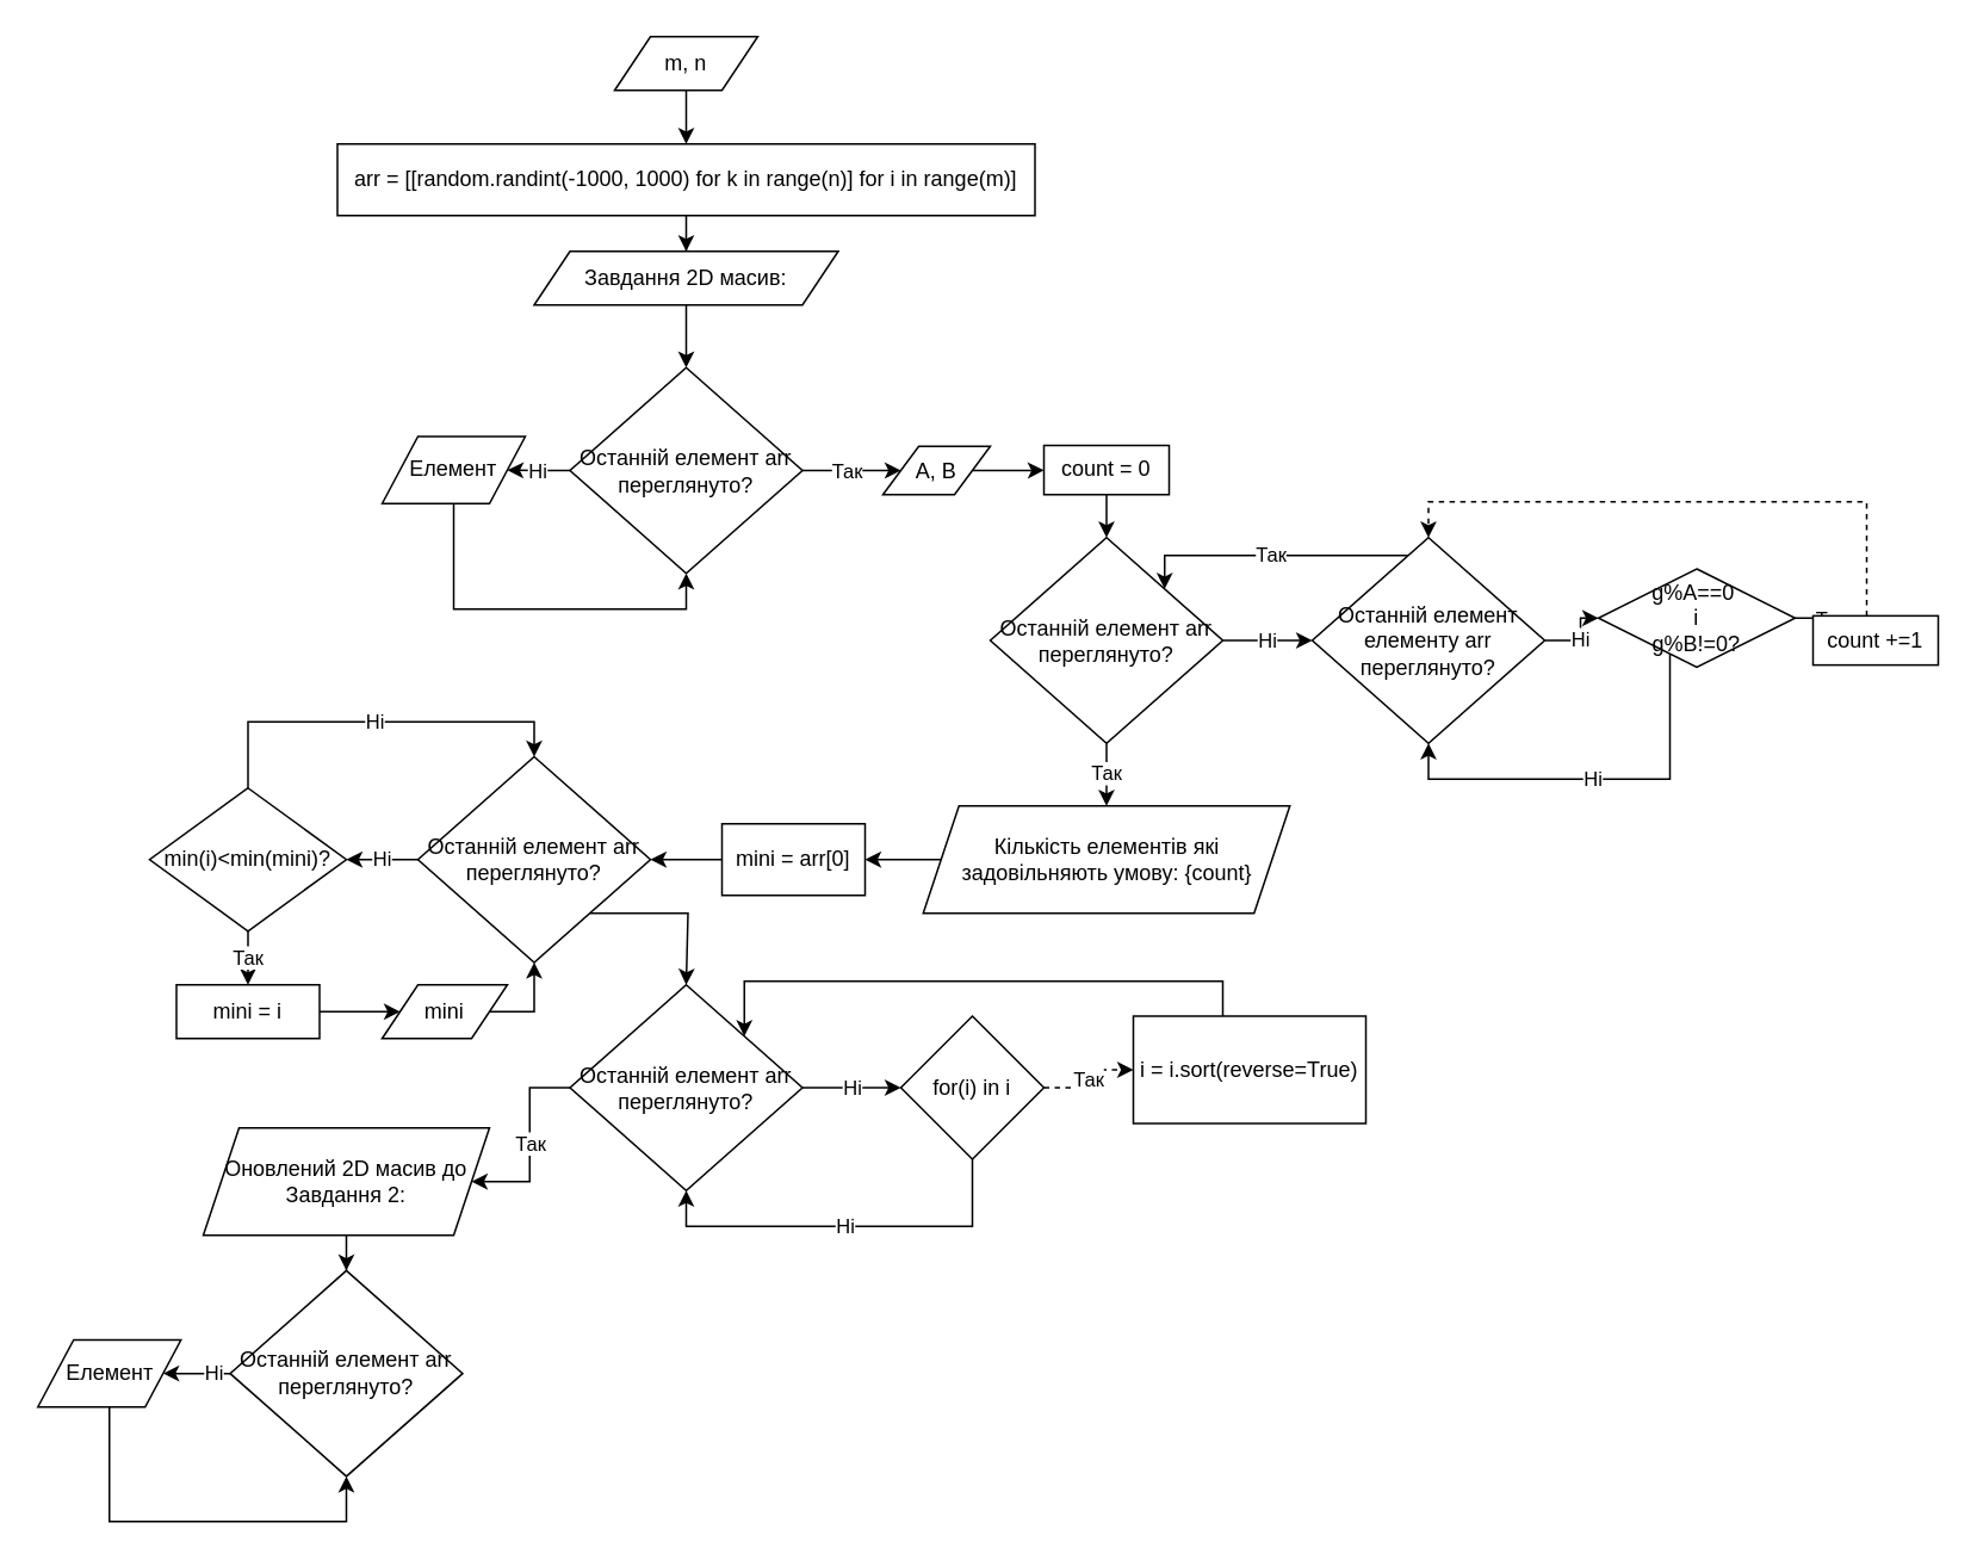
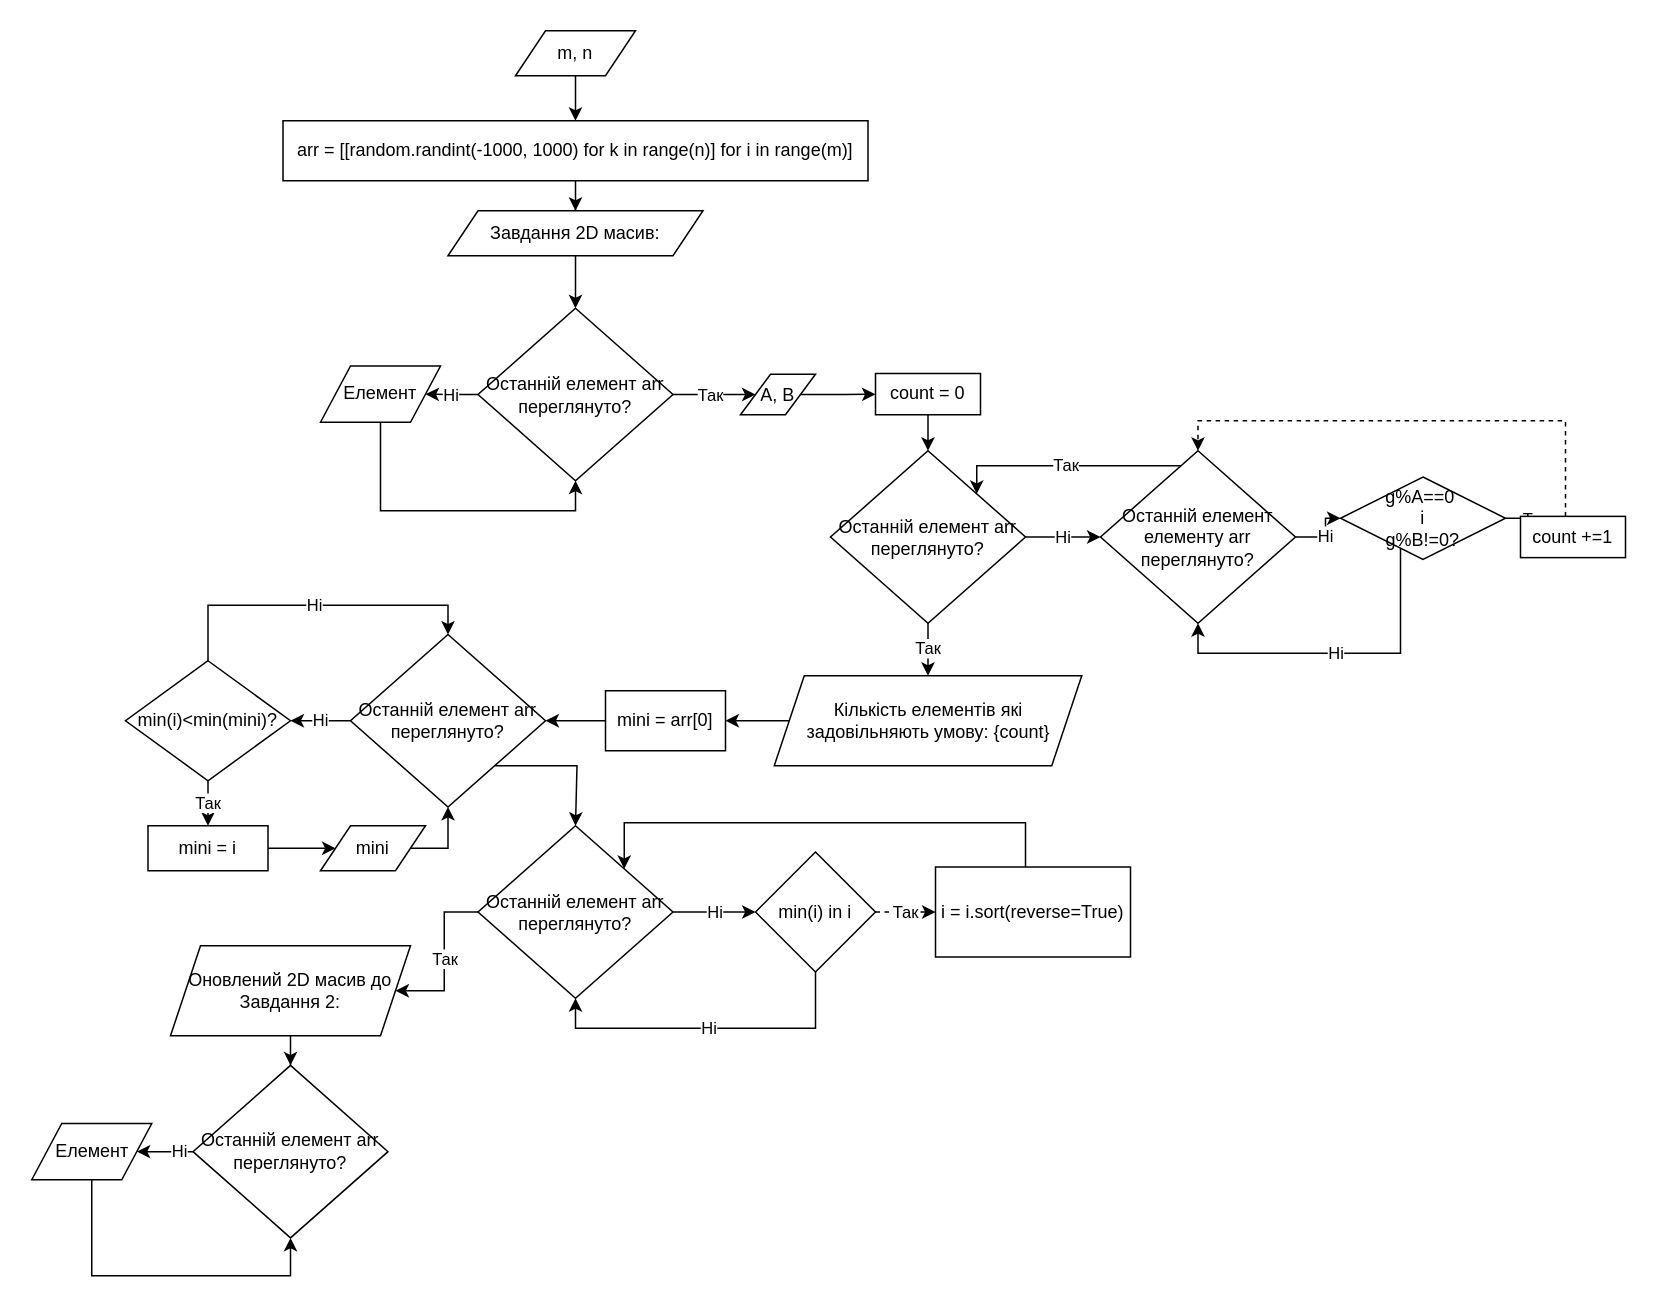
- <mxCell id="12" value="A, B" style="shape=parallelogram;perimeter=parallelogramPerimeter;whiteSpace=wrap;html=1;fixedSize=1;" vertex="1" parent="1"><mxGeometry x="493" y="249" width="60" height="27" as="geometry" /></mxCell>
+ <mxCell id="12" value="A, B" style="shape=parallelogram;perimeter=parallelogramPerimeter;whiteSpace=wrap;html=1;fixedSize=1;" vertex="1" parent="1"><mxGeometry x="493" y="249" width="50" height="27" as="geometry" /></mxCell>
- <mxCell id="49" value="i = i.sort(reverse=True)" style="rounded=0;whiteSpace=wrap;html=1;" vertex="1" parent="1"><mxGeometry x="633" y="567.5" width="130" height="60" as="geometry" /></mxCell>
+ <mxCell id="49" value="i = i.sort(reverse=True)" style="rounded=0;whiteSpace=wrap;html=1;" vertex="1" parent="1"><mxGeometry x="623" y="577.5" width="130" height="60" as="geometry" /></mxCell>
- <mxCell id="47" value="for(i) in i" style="rhombus;whiteSpace=wrap;html=1;" vertex="1" parent="1"><mxGeometry x="503" y="567.5" width="80" height="80" as="geometry" /></mxCell>
+ <mxCell id="47" value="min(i) in i" style="rhombus;whiteSpace=wrap;html=1;" vertex="1" parent="1"><mxGeometry x="503" y="567.5" width="80" height="80" as="geometry" /></mxCell>
